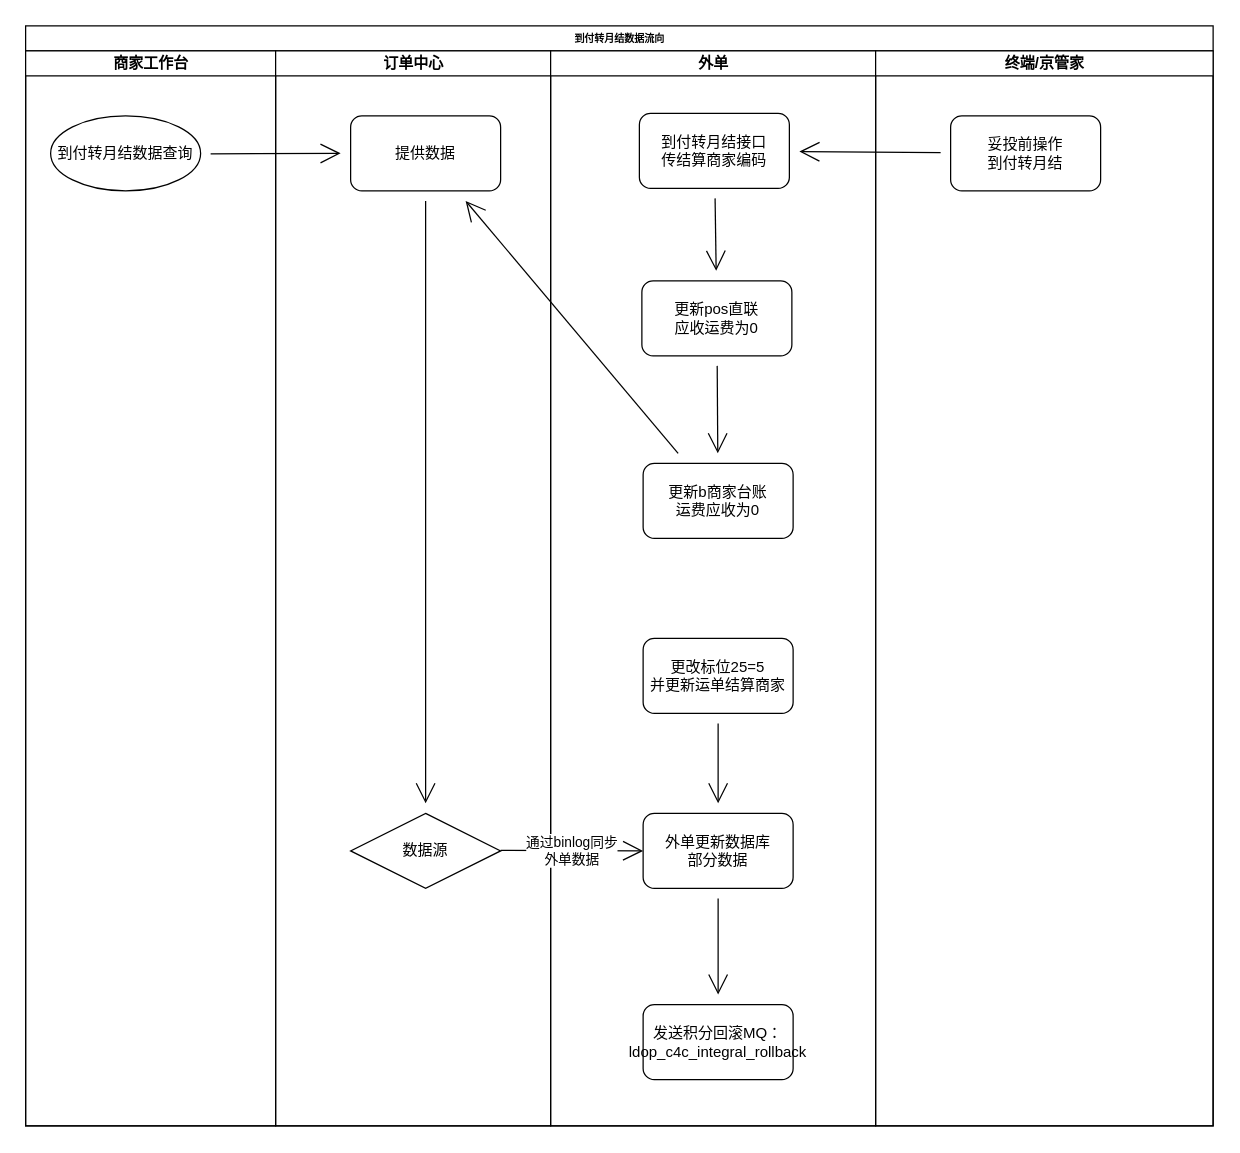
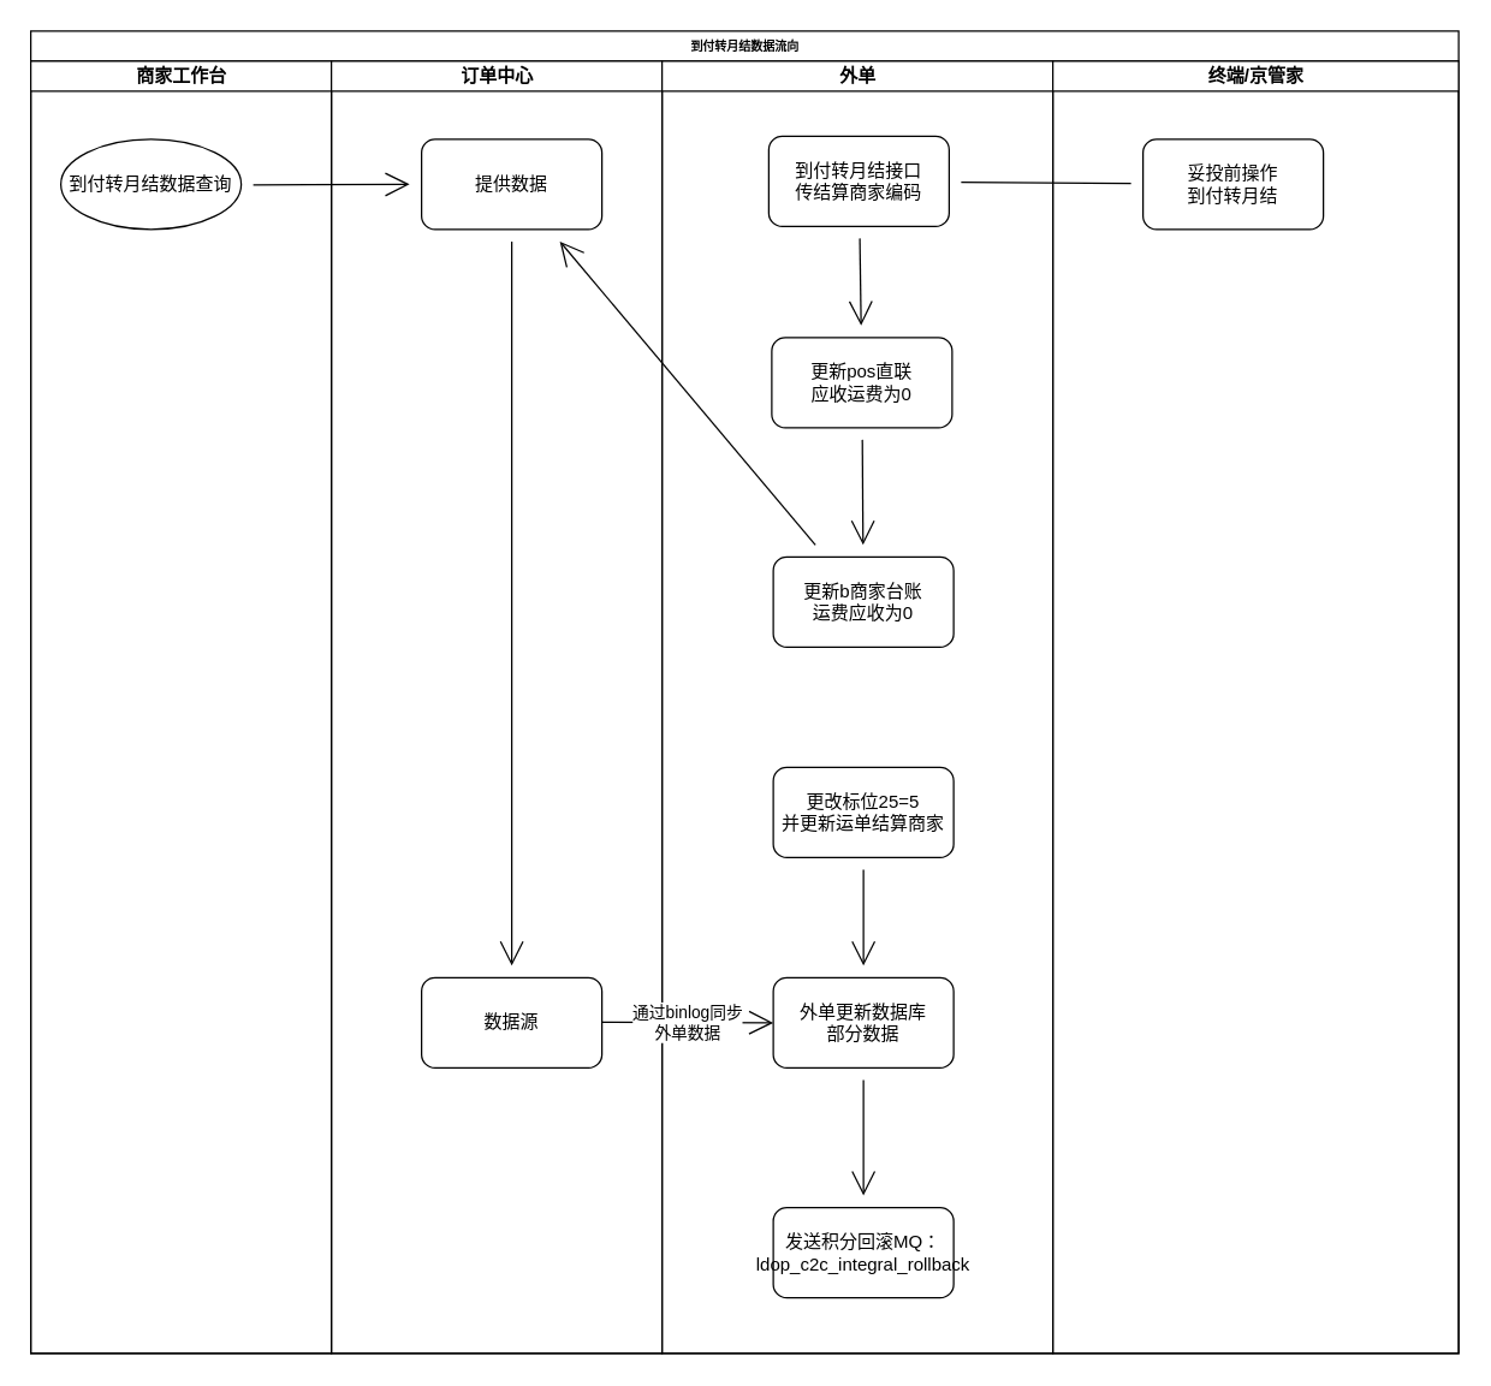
- <mxCell id="21" value="" style="edgeStyle=none;curved=1;rounded=0;orthogonalLoop=1;jettySize=auto;html=1;endArrow=open;startSize=14;endSize=14;sourcePerimeterSpacing=8;targetPerimeterSpacing=8;" edge="1" parent="1" source="17" target="20"><mxGeometry relative="1" as="geometry" /></mxCell>
+ <mxCell id="21" value="" style="edgeStyle=none;curved=1;rounded=0;orthogonalLoop=1;jettySize=auto;html=1;endArrow=none;startSize=14;endSize=14;sourcePerimeterSpacing=8;targetPerimeterSpacing=8;" edge="1" parent="1" source="17" target="20"><mxGeometry relative="1" as="geometry" /></mxCell>
- <mxCell id="7" value="数据源" style="rhombus;whiteSpace=wrap;html=1;hachureGap=4;" vertex="1" parent="5"><mxGeometry x="60" y="610" width="120" height="60" as="geometry" /></mxCell>
+ <mxCell id="7" value="数据源" style="rounded=1;whiteSpace=wrap;html=1;hachureGap=4;" vertex="1" parent="5"><mxGeometry x="60" y="610" width="120" height="60" as="geometry" /></mxCell>
- <mxCell id="24" value="发送积分回滚MQ：ldop_c4c_integral_rollback" style="rounded=1;whiteSpace=wrap;html=1;hachureGap=4;" vertex="1" parent="1"><mxGeometry x="514" y="803" width="120" height="60" as="geometry" /></mxCell>
+ <mxCell id="24" value="发送积分回滚MQ：ldop_c2c_integral_rollback" style="rounded=1;whiteSpace=wrap;html=1;hachureGap=4;" vertex="1" parent="1"><mxGeometry x="514" y="803" width="120" height="60" as="geometry" /></mxCell>
